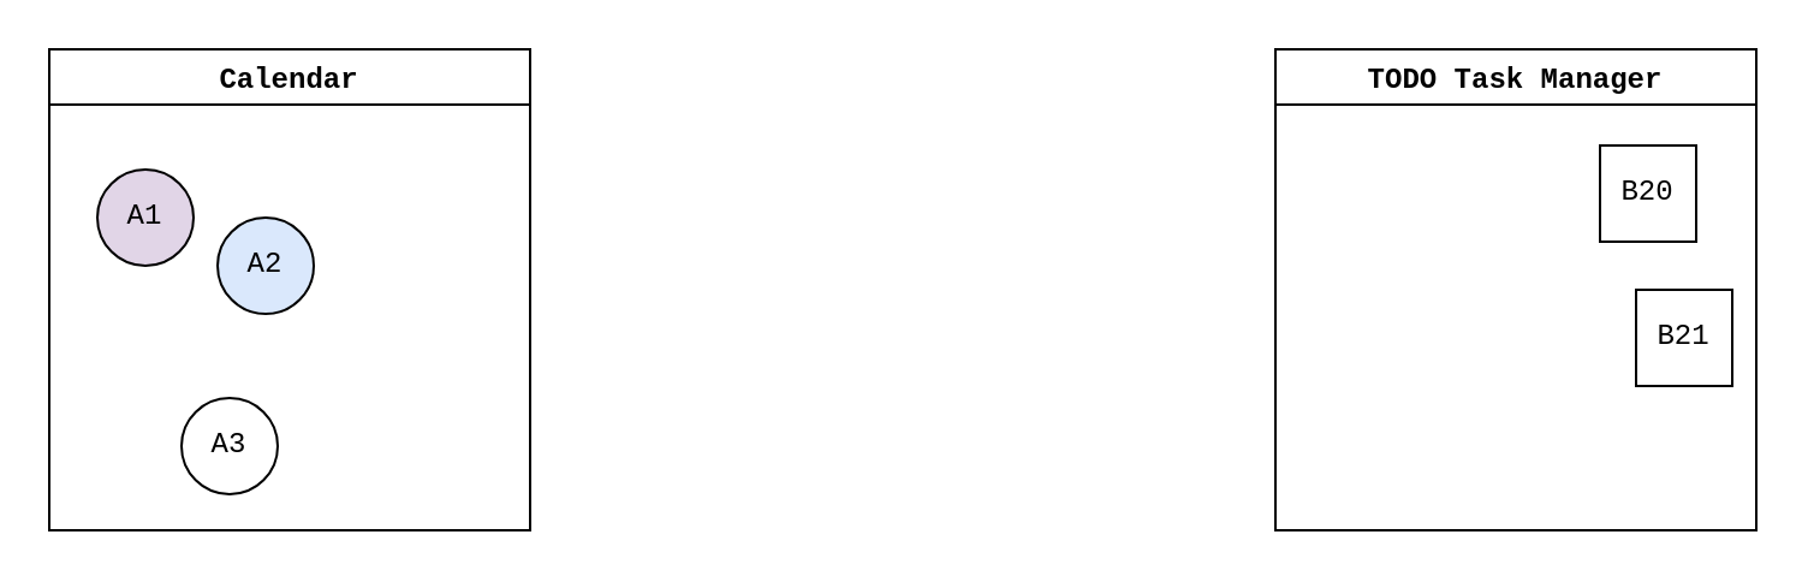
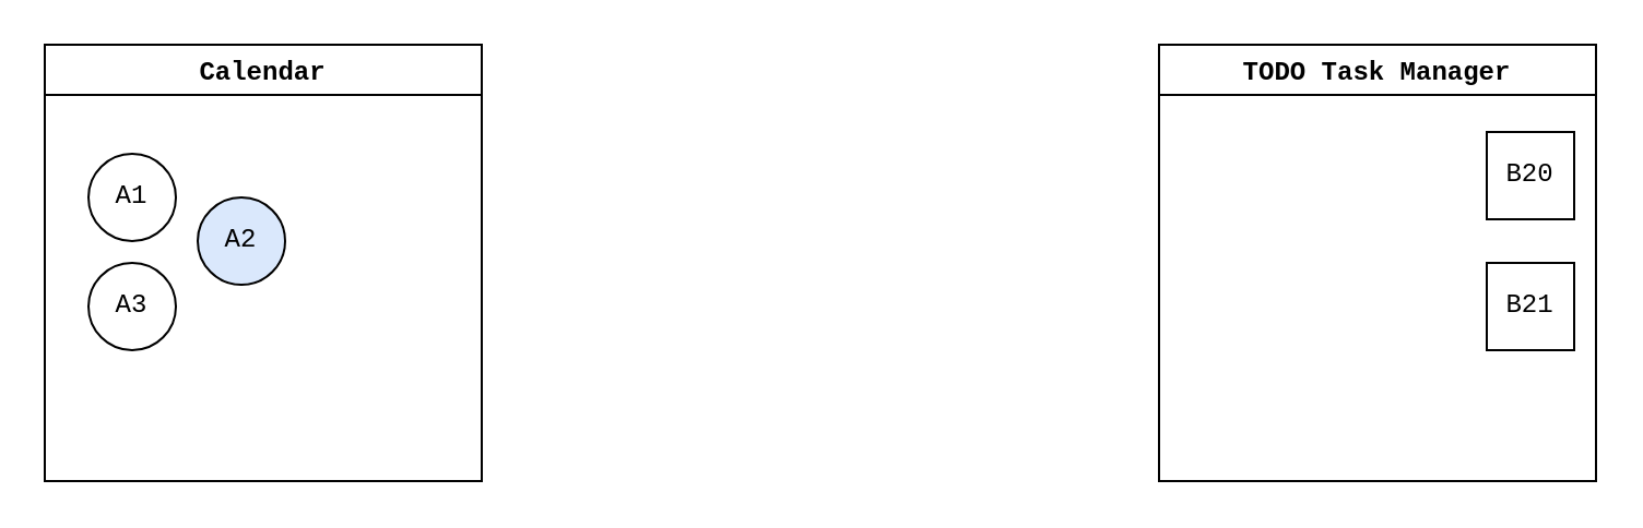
- <mxCell id="7" value="B20" style="rectangle;whiteSpace=wrap;html=1;aspect=fixed;fontFamily=Courier New;" parent="6" vertex="1"><mxGeometry x="135" y="40" width="40" height="40" as="geometry" /></mxCell>
+ <mxCell id="7" value="B20" style="rectangle;whiteSpace=wrap;html=1;aspect=fixed;fontFamily=Courier New;" parent="6" vertex="1"><mxGeometry x="150" y="40" width="40" height="40" as="geometry" /></mxCell>
- <mxCell id="3" value="A1" style="ellipse;whiteSpace=wrap;html=1;aspect=fixed;fontFamily=Courier New;fillColor=#e1d5e7;" parent="2" vertex="1"><mxGeometry x="20" y="50" width="40" height="40" as="geometry" /></mxCell>
+ <mxCell id="3" value="A1" style="ellipse;whiteSpace=wrap;html=1;aspect=fixed;fontFamily=Courier New;" parent="2" vertex="1"><mxGeometry x="20" y="50" width="40" height="40" as="geometry" /></mxCell>
- <mxCell id="4" value="A3" style="ellipse;whiteSpace=wrap;html=1;aspect=fixed;fontFamily=Courier New;" parent="2" vertex="1"><mxGeometry x="55" y="145" width="40" height="40" as="geometry" /></mxCell>
+ <mxCell id="4" value="A3" style="ellipse;whiteSpace=wrap;html=1;aspect=fixed;fontFamily=Courier New;" parent="2" vertex="1"><mxGeometry x="20" y="100" width="40" height="40" as="geometry" /></mxCell>
